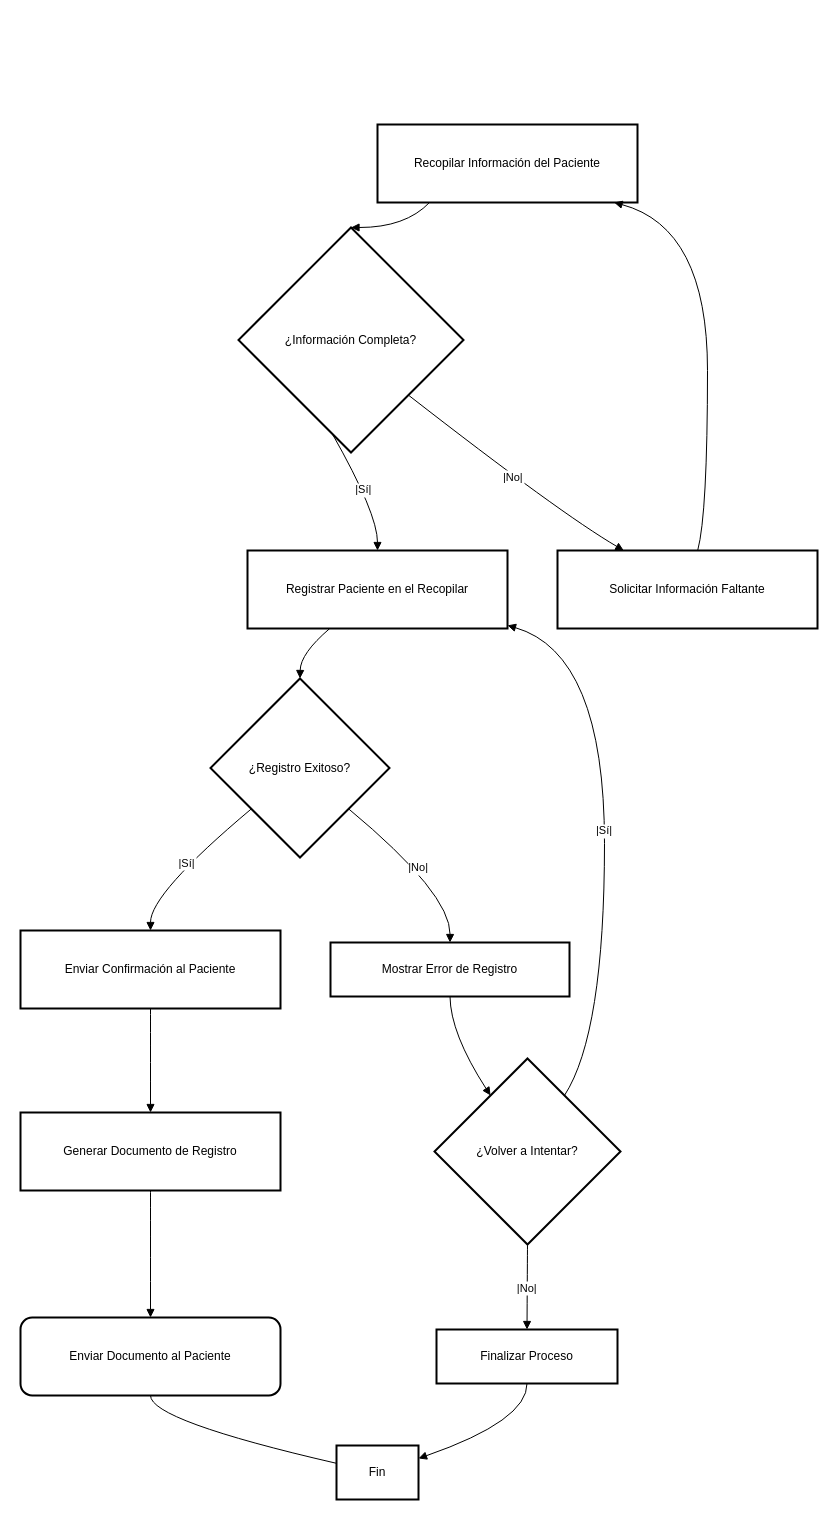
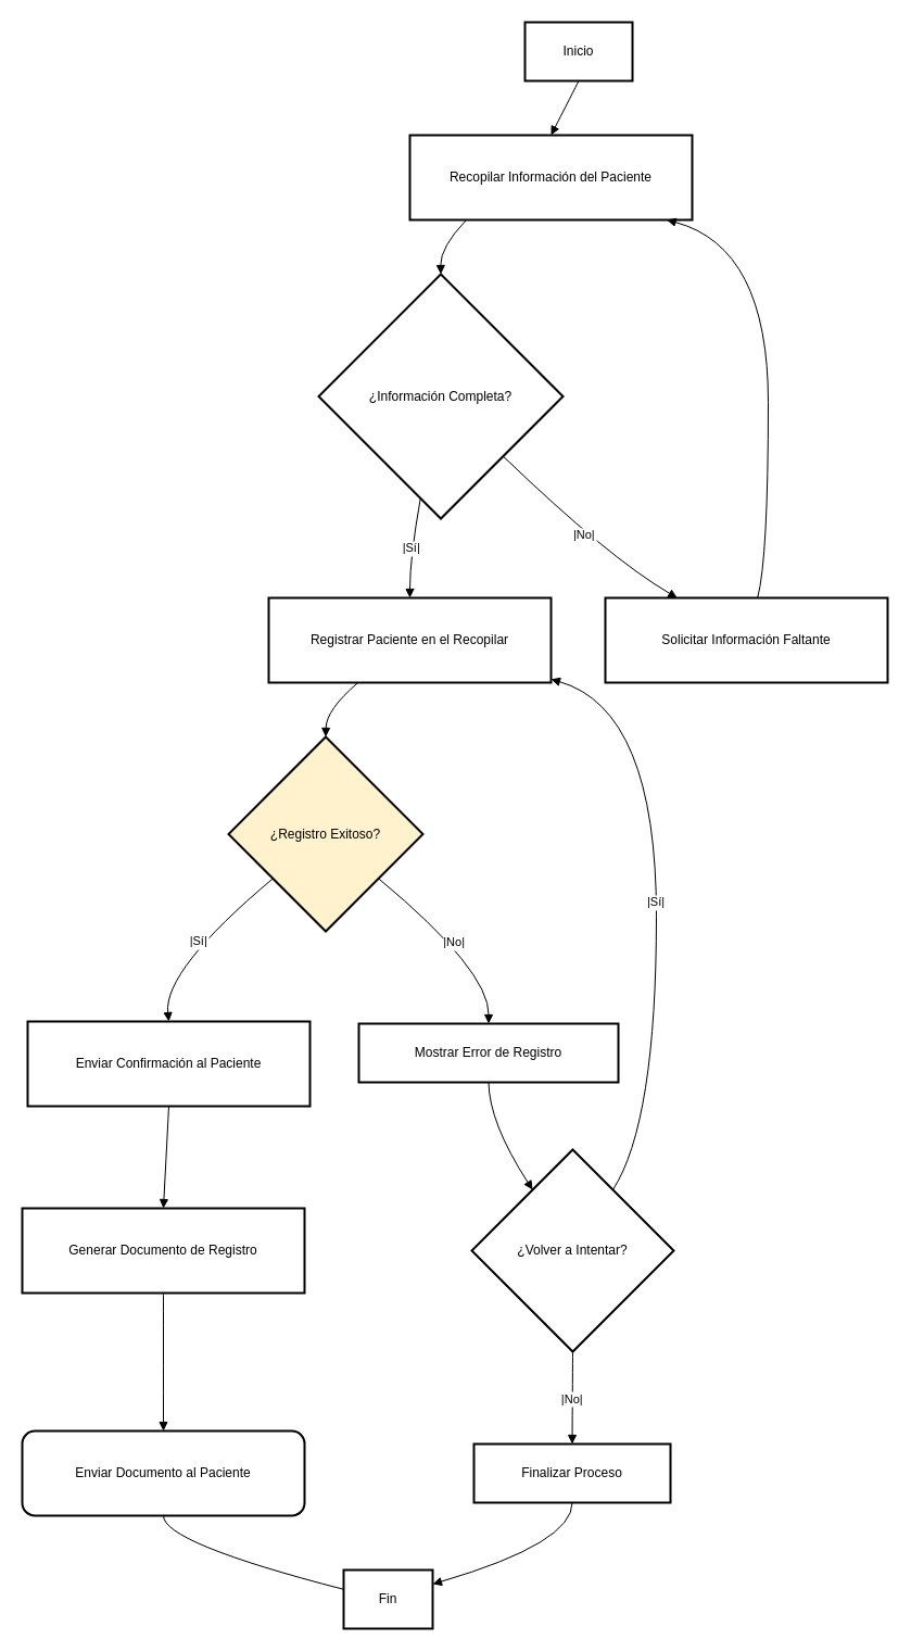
+ <mxCell id="2" value="Inicio" style="whiteSpace=wrap;strokeWidth=2;" vertex="1" parent="1"><mxGeometry x="483" y="20" width="99" height="54" as="geometry" /></mxCell>
+ <mxCell id="15" value="" style="curved=1;startArrow=none;endArrow=block;exitX=0.5;exitY=1;entryX=0.5;entryY=0;" edge="1" parent="1" source="2" target="3"><mxGeometry relative="1" as="geometry"><Array as="points" /></mxGeometry></mxCell>
- <mxCell id="4" value="¿Información Completa?" style="rhombus;strokeWidth=2;whiteSpace=wrap;" vertex="1" parent="1"><mxGeometry x="238" y="227" width="225" height="225" as="geometry" /></mxCell>
+ <mxCell id="4" value="¿Información Completa?" style="rhombus;strokeWidth=2;whiteSpace=wrap;" vertex="1" parent="1"><mxGeometry x="293" y="252" width="225" height="225" as="geometry" /></mxCell>
- <mxCell id="7" value="¿Registro Exitoso?" style="rhombus;strokeWidth=2;whiteSpace=wrap;" vertex="1" parent="1"><mxGeometry x="210" y="678" width="179" height="179" as="geometry" /></mxCell>
+ <mxCell id="7" value="¿Registro Exitoso?" style="rhombus;strokeWidth=2;whiteSpace=wrap;fillColor=#fff2cc;" vertex="1" parent="1"><mxGeometry x="210" y="678" width="179" height="179" as="geometry" /></mxCell>
- <mxCell id="8" value="Enviar Confirmación al Paciente" style="whiteSpace=wrap;strokeWidth=2;" vertex="1" parent="1"><mxGeometry x="20" y="930" width="260" height="78" as="geometry" /></mxCell>
+ <mxCell id="8" value="Enviar Confirmación al Paciente" style="whiteSpace=wrap;strokeWidth=2;" vertex="1" parent="1"><mxGeometry x="25" y="940" width="260" height="78" as="geometry" /></mxCell>
- <mxCell id="14" value="Fin" style="whiteSpace=wrap;strokeWidth=2;" vertex="1" parent="1"><mxGeometry x="336" y="1445" width="82" height="54" as="geometry" /></mxCell>
+ <mxCell id="14" value="Fin" style="whiteSpace=wrap;strokeWidth=2;" vertex="1" parent="1"><mxGeometry x="316" y="1445" width="82" height="54" as="geometry" /></mxCell>
